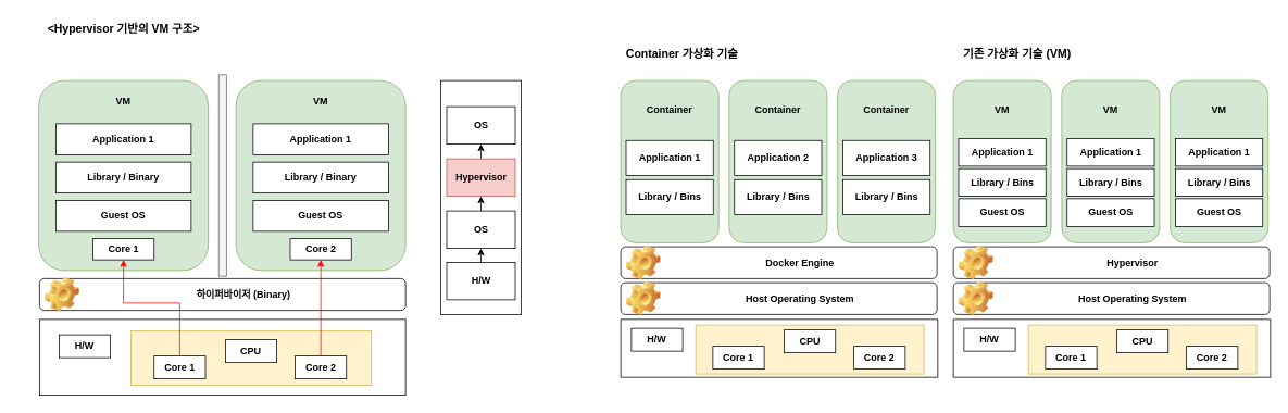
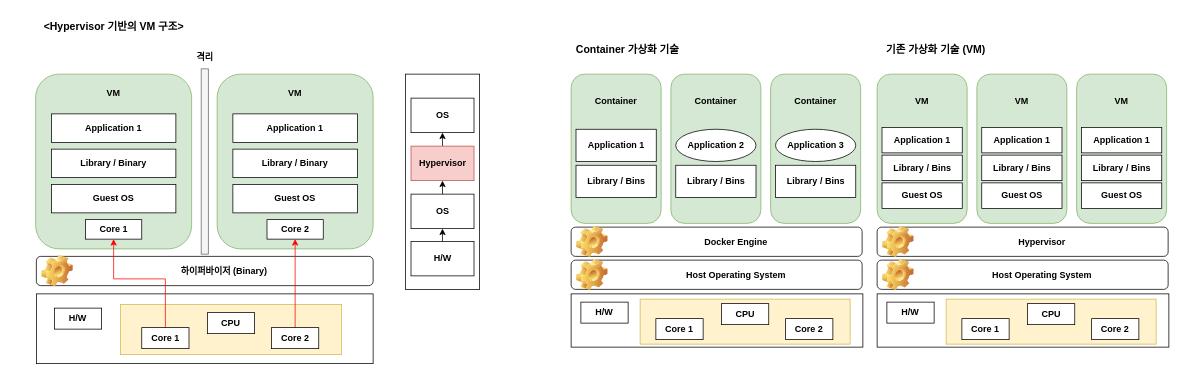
+ <mxCell id="24" value="&lt;b&gt;격리&lt;/b&gt;" style="text;html=1;strokeColor=none;fillColor=none;align=center;verticalAlign=middle;whiteSpace=wrap;rounded=0;" parent="1" vertex="1"><mxGeometry x="242.5" y="61" width="60" height="30" as="geometry" /></mxCell>
- <mxCell id="39" value="Application 2" style="rounded=0;whiteSpace=wrap;html=1;fontStyle=1" vertex="1" parent="1"><mxGeometry x="900.5" y="171.5" width="107" height="43" as="geometry" /></mxCell>
+ <mxCell id="39" value="Application 2" style="ellipse;whiteSpace=wrap;html=1;fontStyle=1;" vertex="1" parent="1"><mxGeometry x="900.5" y="171.5" width="107" height="43" as="geometry" /></mxCell>
- <mxCell id="41" value="Application 3" style="rounded=0;whiteSpace=wrap;html=1;fontStyle=1" vertex="1" parent="1"><mxGeometry x="1033.5" y="171.5" width="107" height="43" as="geometry" /></mxCell>
+ <mxCell id="41" value="Application 3" style="ellipse;whiteSpace=wrap;html=1;fontStyle=1;" vertex="1" parent="1"><mxGeometry x="1033.5" y="171.5" width="107" height="43" as="geometry" /></mxCell>
